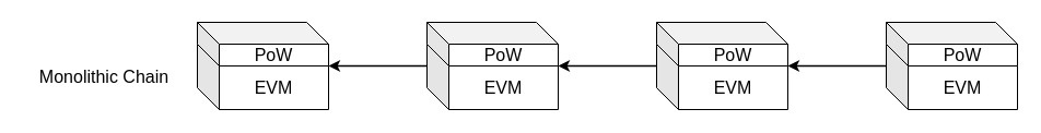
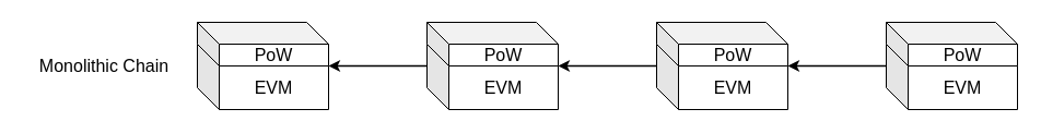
- <mxCell id="13" value="&lt;span style=&quot;font-size: 16px; user-select: auto;&quot;&gt;Monolithic&amp;nbsp;Chain&lt;/span&gt;" style="text;html=1;strokeColor=none;fillColor=none;align=center;verticalAlign=middle;whiteSpace=wrap;rounded=0;fontSize=12;" vertex="1" parent="1"><mxGeometry x="20" y="55" width="150" height="30" as="geometry" /></mxCell>
+ <mxCell id="13" value="&lt;span style=&quot;font-size: 16px; user-select: auto;&quot;&gt;Monolithic&amp;nbsp;Chain&lt;/span&gt;" style="text;html=1;strokeColor=none;fillColor=none;align=center;verticalAlign=middle;whiteSpace=wrap;rounded=0;fontSize=12;" vertex="1" parent="1"><mxGeometry y="45" width="150" height="30" as="geometry" x="20" /></mxCell>
